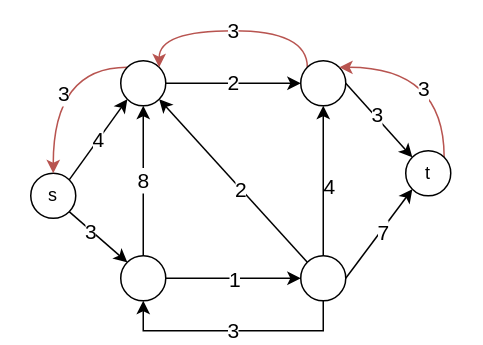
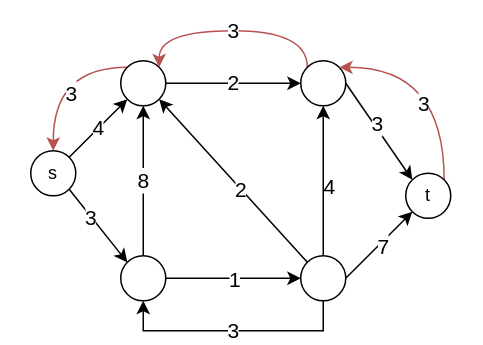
- <mxCell id="29" value="t" style="ellipse;whiteSpace=wrap;html=1;aspect=fixed;" parent="1" vertex="1"><mxGeometry x="270" y="100" width="30" height="30" as="geometry" /></mxCell>
+ <mxCell id="29" value="t" style="ellipse;whiteSpace=wrap;html=1;aspect=fixed;" parent="1" vertex="1"><mxGeometry x="270" y="115" width="30" height="30" as="geometry" /></mxCell>
- <mxCell id="5" value="s" style="ellipse;whiteSpace=wrap;html=1;aspect=fixed;" parent="1" vertex="1"><mxGeometry x="20" y="115" width="30" height="30" as="geometry" /></mxCell>
+ <mxCell id="5" value="s" style="ellipse;whiteSpace=wrap;html=1;aspect=fixed;" parent="1" vertex="1"><mxGeometry x="20" y="100" width="30" height="30" as="geometry" /></mxCell>
